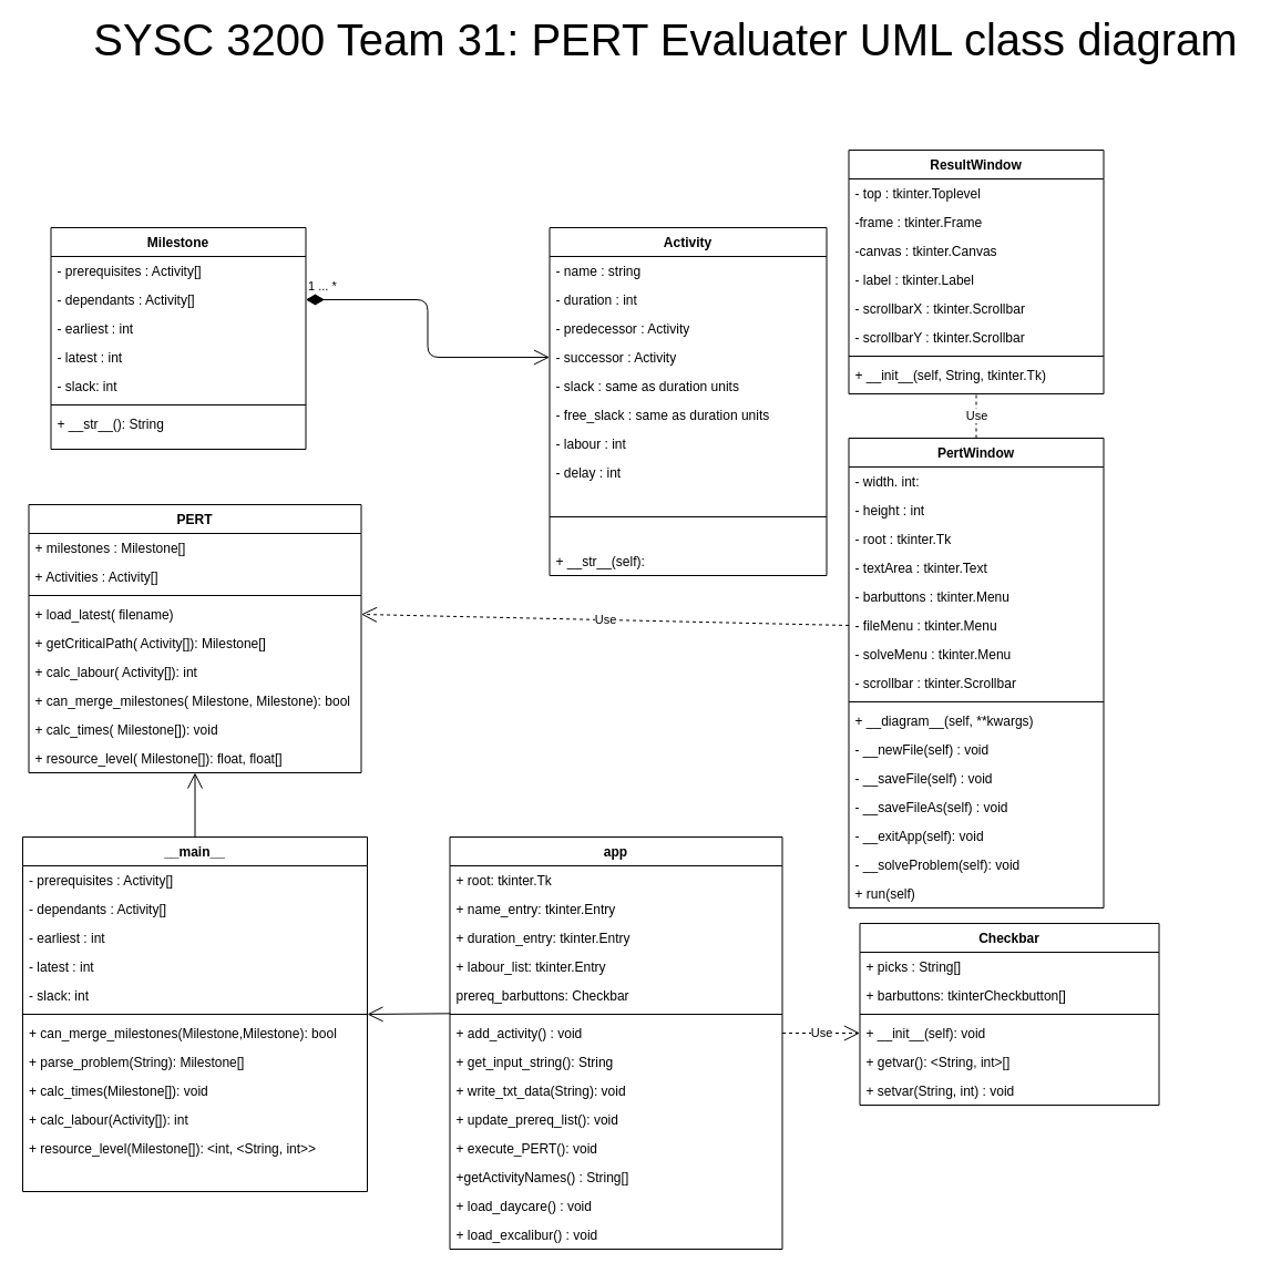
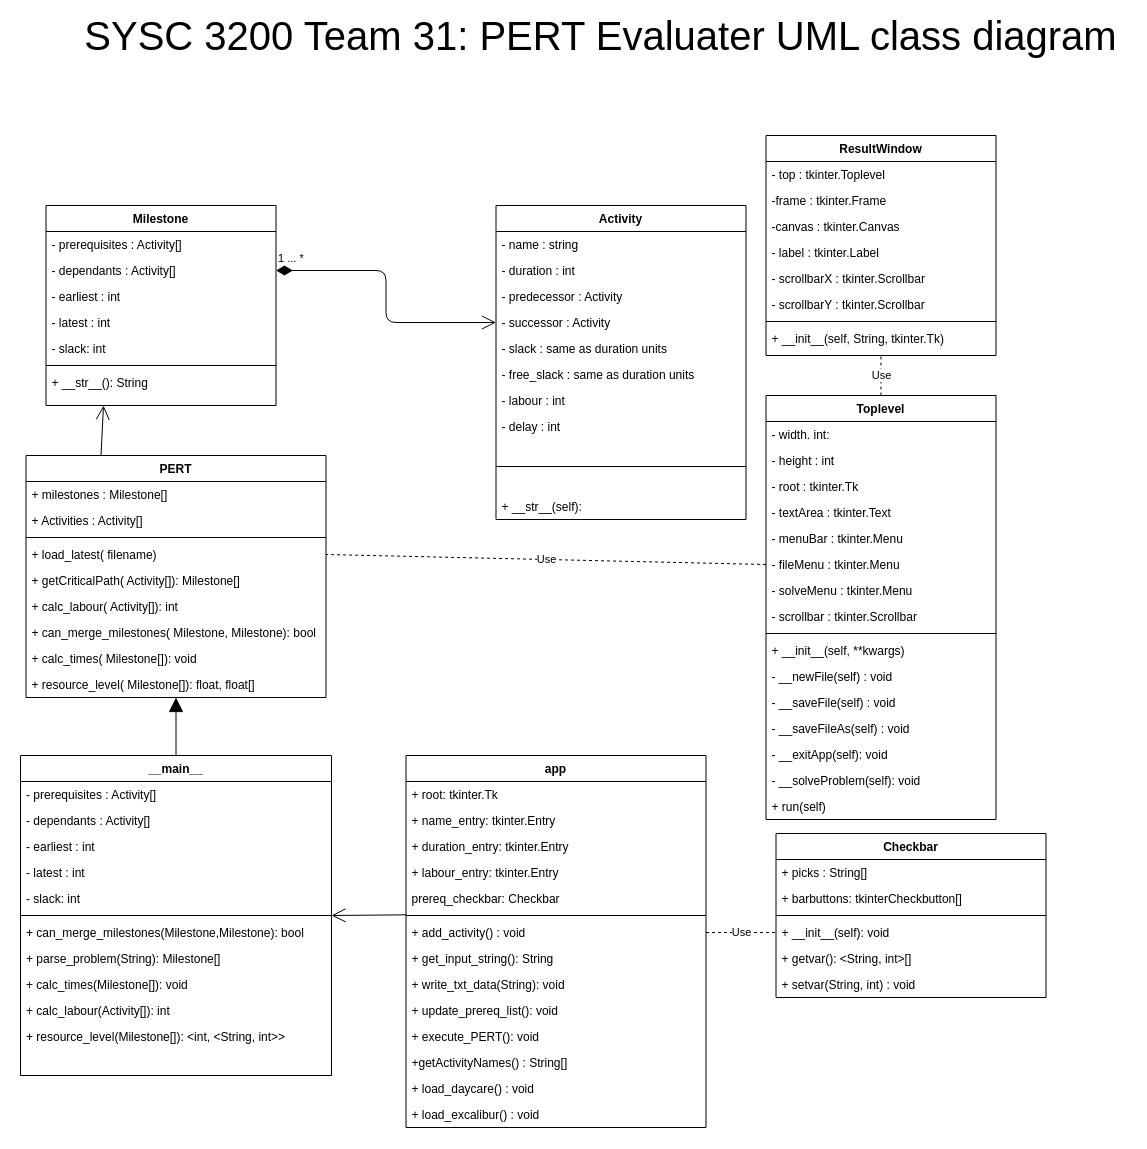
- <mxCell id="78" value="PertWindow" style="swimlane;fontStyle=1;align=center;verticalAlign=top;childLayout=stackLayout;horizontal=1;startSize=26;horizontalStack=0;resizeParent=1;resizeLast=0;collapsible=1;marginBottom=0;rounded=0;shadow=0;strokeWidth=1;" vertex="1" parent="1"><mxGeometry x="765.5" y="395" width="230" height="424" as="geometry"><mxRectangle x="550" y="140" width="160" height="26" as="alternateBounds" /></mxGeometry></mxCell>
+ <mxCell id="78" value="Toplevel" style="swimlane;fontStyle=1;align=center;verticalAlign=top;childLayout=stackLayout;horizontal=1;startSize=26;horizontalStack=0;resizeParent=1;resizeLast=0;collapsible=1;marginBottom=0;rounded=0;shadow=0;strokeWidth=1;" vertex="1" parent="1"><mxGeometry x="765.5" y="395" width="230" height="424" as="geometry"><mxRectangle x="550" y="140" width="160" height="26" as="alternateBounds" /></mxGeometry></mxCell>
+ <mxCell id="60" value="" style="endArrow=open;endFill=1;endSize=12;html=1;exitX=0.25;exitY=0;exitDx=0;exitDy=0;entryX=0.25;entryY=1;entryDx=0;entryDy=0;" parent="1" source="13" edge="1" target="35"><mxGeometry width="160" relative="1" as="geometry"><mxPoint x="455.5" y="445" as="sourcePoint" /><mxPoint x="295.5" y="315" as="targetPoint" /></mxGeometry></mxCell>
- <mxCell id="83" value="- barbuttons : tkinter.Menu" style="text;align=left;verticalAlign=top;spacingLeft=4;spacingRight=4;overflow=hidden;rotatable=0;points=[[0,0.5],[1,0.5]];portConstraint=eastwest;" vertex="1" parent="78"><mxGeometry y="130" width="230" height="26" as="geometry" /></mxCell>
+ <mxCell id="83" value="- menuBar : tkinter.Menu" style="text;align=left;verticalAlign=top;spacingLeft=4;spacingRight=4;overflow=hidden;rotatable=0;points=[[0,0.5],[1,0.5]];portConstraint=eastwest;" vertex="1" parent="78"><mxGeometry y="130" width="230" height="26" as="geometry" /></mxCell>
- <mxCell id="95" value="Use" style="endArrow=open;endSize=12;dashed=1;html=1;entryX=1;entryY=0.5;entryDx=0;entryDy=0;exitX=0;exitY=0.5;exitDx=0;exitDy=0;" edge="1" parent="1" source="84" target="17"><mxGeometry width="160" relative="1" as="geometry"><mxPoint x="725.5" y="535" as="sourcePoint" /><mxPoint x="885.5" y="535" as="targetPoint" /></mxGeometry></mxCell>
+ <mxCell id="95" value="Use" style="endArrow=none;endSize=12;dashed=1;html=1;entryX=1;entryY=0.5;entryDx=0;entryDy=0;exitX=0;exitY=0.5;exitDx=0;exitDy=0;" edge="1" parent="1" source="84" target="17"><mxGeometry width="160" relative="1" as="geometry"><mxPoint x="725.5" y="535" as="sourcePoint" /><mxPoint x="885.5" y="535" as="targetPoint" /></mxGeometry></mxCell>
- <mxCell id="88" value="+ __diagram__(self, **kwargs)" style="text;align=left;verticalAlign=top;spacingLeft=4;spacingRight=4;overflow=hidden;rotatable=0;points=[[0,0.5],[1,0.5]];portConstraint=eastwest;" vertex="1" parent="78"><mxGeometry y="242" width="230" height="26" as="geometry" /></mxCell>
+ <mxCell id="88" value="+ __init__(self, **kwargs)" style="text;align=left;verticalAlign=top;spacingLeft=4;spacingRight=4;overflow=hidden;rotatable=0;points=[[0,0.5],[1,0.5]];portConstraint=eastwest;" vertex="1" parent="78"><mxGeometry y="242" width="230" height="26" as="geometry" /></mxCell>
- <mxCell id="59" value="" style="endArrow=open;endFill=1;endSize=12;html=1;exitX=0.5;exitY=0;exitDx=0;exitDy=0;" parent="1" source="23" target="22" edge="1"><mxGeometry width="160" relative="1" as="geometry"><mxPoint x="425.5" y="785" as="sourcePoint" /><mxPoint x="585.5" y="785" as="targetPoint" /></mxGeometry></mxCell>
+ <mxCell id="59" value="" style="endArrow=block;endFill=1;endSize=12;html=1;exitX=0.5;exitY=0;exitDx=0;exitDy=0;" parent="1" source="23" target="22" edge="1"><mxGeometry width="160" relative="1" as="geometry"><mxPoint x="425.5" y="785" as="sourcePoint" /><mxPoint x="585.5" y="785" as="targetPoint" /></mxGeometry></mxCell>
- <mxCell id="47" value="+ labour_list: tkinter.Entry" style="text;strokeColor=none;fillColor=none;align=left;verticalAlign=top;spacingLeft=4;spacingRight=4;overflow=hidden;rotatable=0;points=[[0,0.5],[1,0.5]];portConstraint=eastwest;" parent="43" vertex="1"><mxGeometry y="104" width="300" height="26" as="geometry" /></mxCell>
+ <mxCell id="47" value="+ labour_entry: tkinter.Entry" style="text;strokeColor=none;fillColor=none;align=left;verticalAlign=top;spacingLeft=4;spacingRight=4;overflow=hidden;rotatable=0;points=[[0,0.5],[1,0.5]];portConstraint=eastwest;" parent="43" vertex="1"><mxGeometry y="104" width="300" height="26" as="geometry" /></mxCell>
- <mxCell id="48" value="prereq_barbuttons: Checkbar" style="text;strokeColor=none;fillColor=none;align=left;verticalAlign=top;spacingLeft=4;spacingRight=4;overflow=hidden;rotatable=0;points=[[0,0.5],[1,0.5]];portConstraint=eastwest;" parent="43" vertex="1"><mxGeometry y="130" width="300" height="26" as="geometry" /></mxCell>
+ <mxCell id="48" value="prereq_checkbar: Checkbar" style="text;strokeColor=none;fillColor=none;align=left;verticalAlign=top;spacingLeft=4;spacingRight=4;overflow=hidden;rotatable=0;points=[[0,0.5],[1,0.5]];portConstraint=eastwest;" parent="43" vertex="1"><mxGeometry y="130" width="300" height="26" as="geometry" /></mxCell>
- <mxCell id="96" value="Use" style="endArrow=open;endSize=12;dashed=1;html=1;entryX=0;entryY=0.5;entryDx=0;entryDy=0;exitX=1;exitY=0.5;exitDx=0;exitDy=0;" edge="1" parent="1" source="50" target="65"><mxGeometry width="160" relative="1" as="geometry"><mxPoint x="1421.5" y="1099" as="sourcePoint" /><mxPoint x="1045.5" y="1095" as="targetPoint" /></mxGeometry></mxCell>
+ <mxCell id="96" value="Use" style="endArrow=none;endSize=12;dashed=1;html=1;entryX=0;entryY=0.5;entryDx=0;entryDy=0;exitX=1;exitY=0.5;exitDx=0;exitDy=0;" edge="1" parent="1" source="50" target="65"><mxGeometry width="160" relative="1" as="geometry"><mxPoint x="1421.5" y="1099" as="sourcePoint" /><mxPoint x="1045.5" y="1095" as="targetPoint" /></mxGeometry></mxCell>
